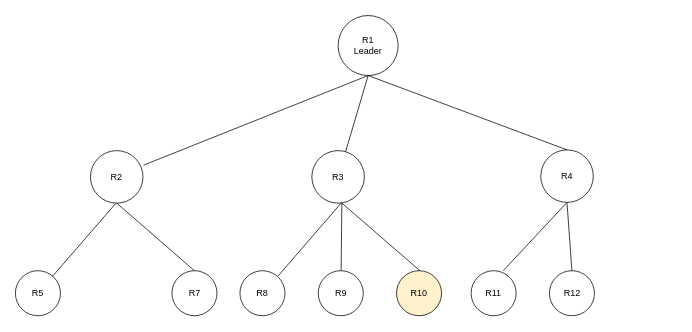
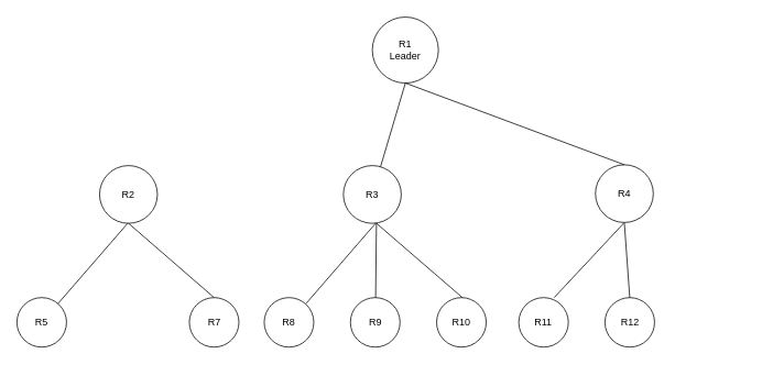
- <mxCell id="17" value="" style="endArrow=none;html=1;rounded=0;entryX=0.5;entryY=1;entryDx=0;entryDy=0;exitX=1.013;exitY=0.276;exitDx=0;exitDy=0;exitPerimeter=0;" edge="1" parent="1" source="14" target="2"><mxGeometry width="50" height="50" relative="1" as="geometry"><mxPoint x="500" y="340" as="sourcePoint" /><mxPoint x="550" y="290" as="targetPoint" /></mxGeometry></mxCell>
- <mxCell id="10" value="R10" style="ellipse;whiteSpace=wrap;html=1;aspect=fixed;fillColor=#fff2cc;" vertex="1" parent="7"><mxGeometry x="208.612" width="60" height="60" as="geometry" /></mxCell>
+ <mxCell id="10" value="R10" style="ellipse;whiteSpace=wrap;html=1;aspect=fixed;" vertex="1" parent="7"><mxGeometry x="208.612" width="60" height="60" as="geometry" /></mxCell>
